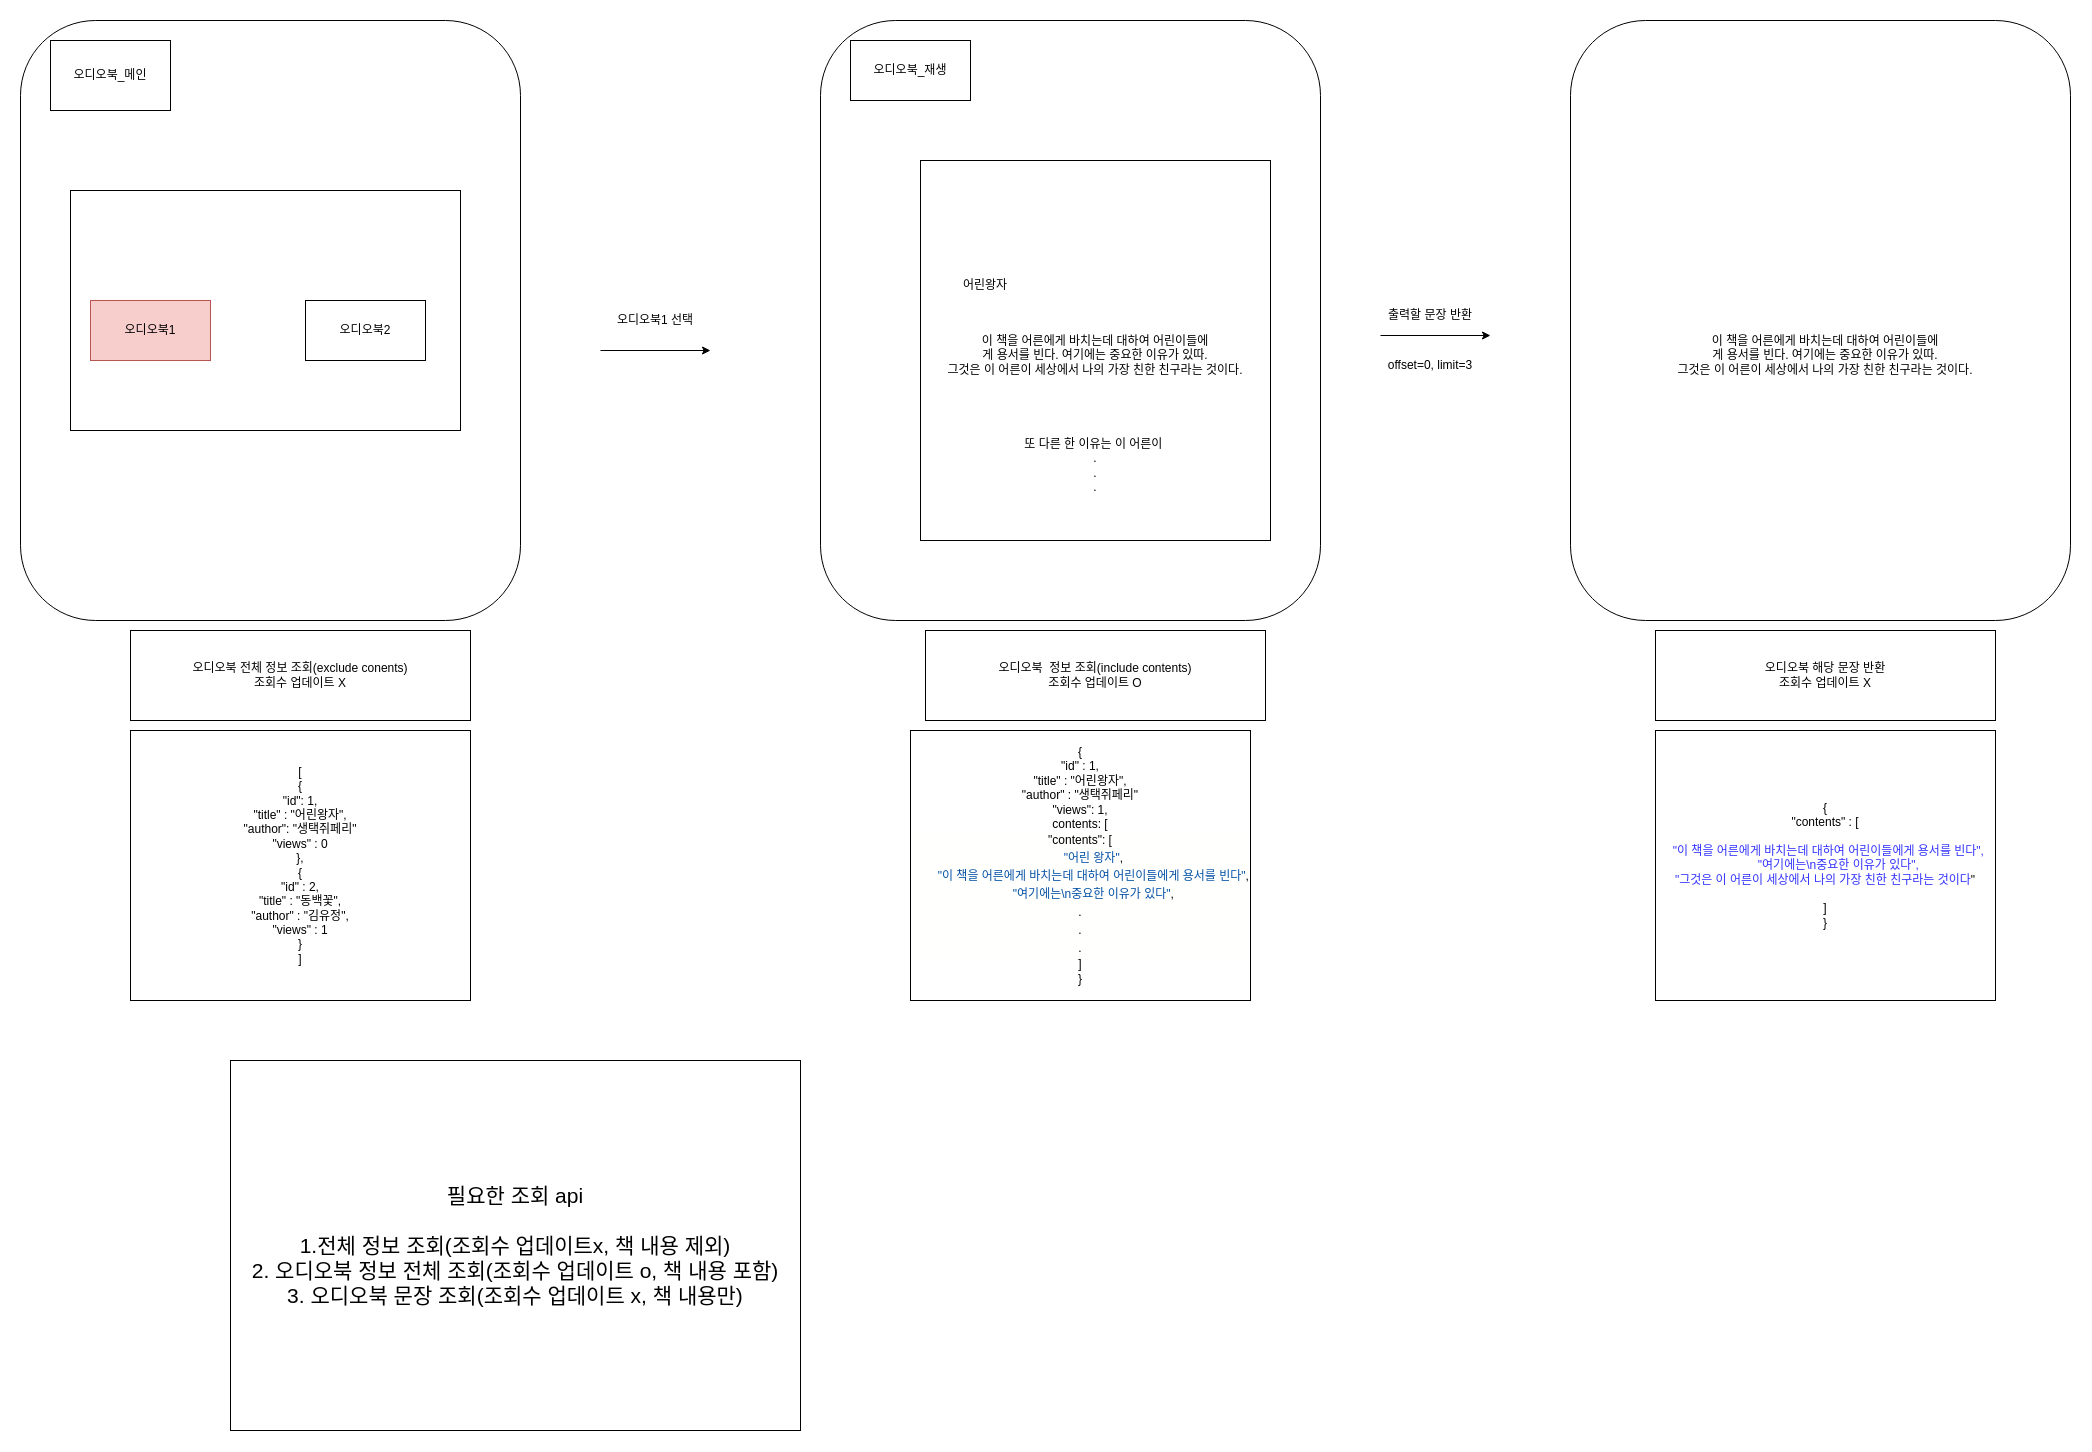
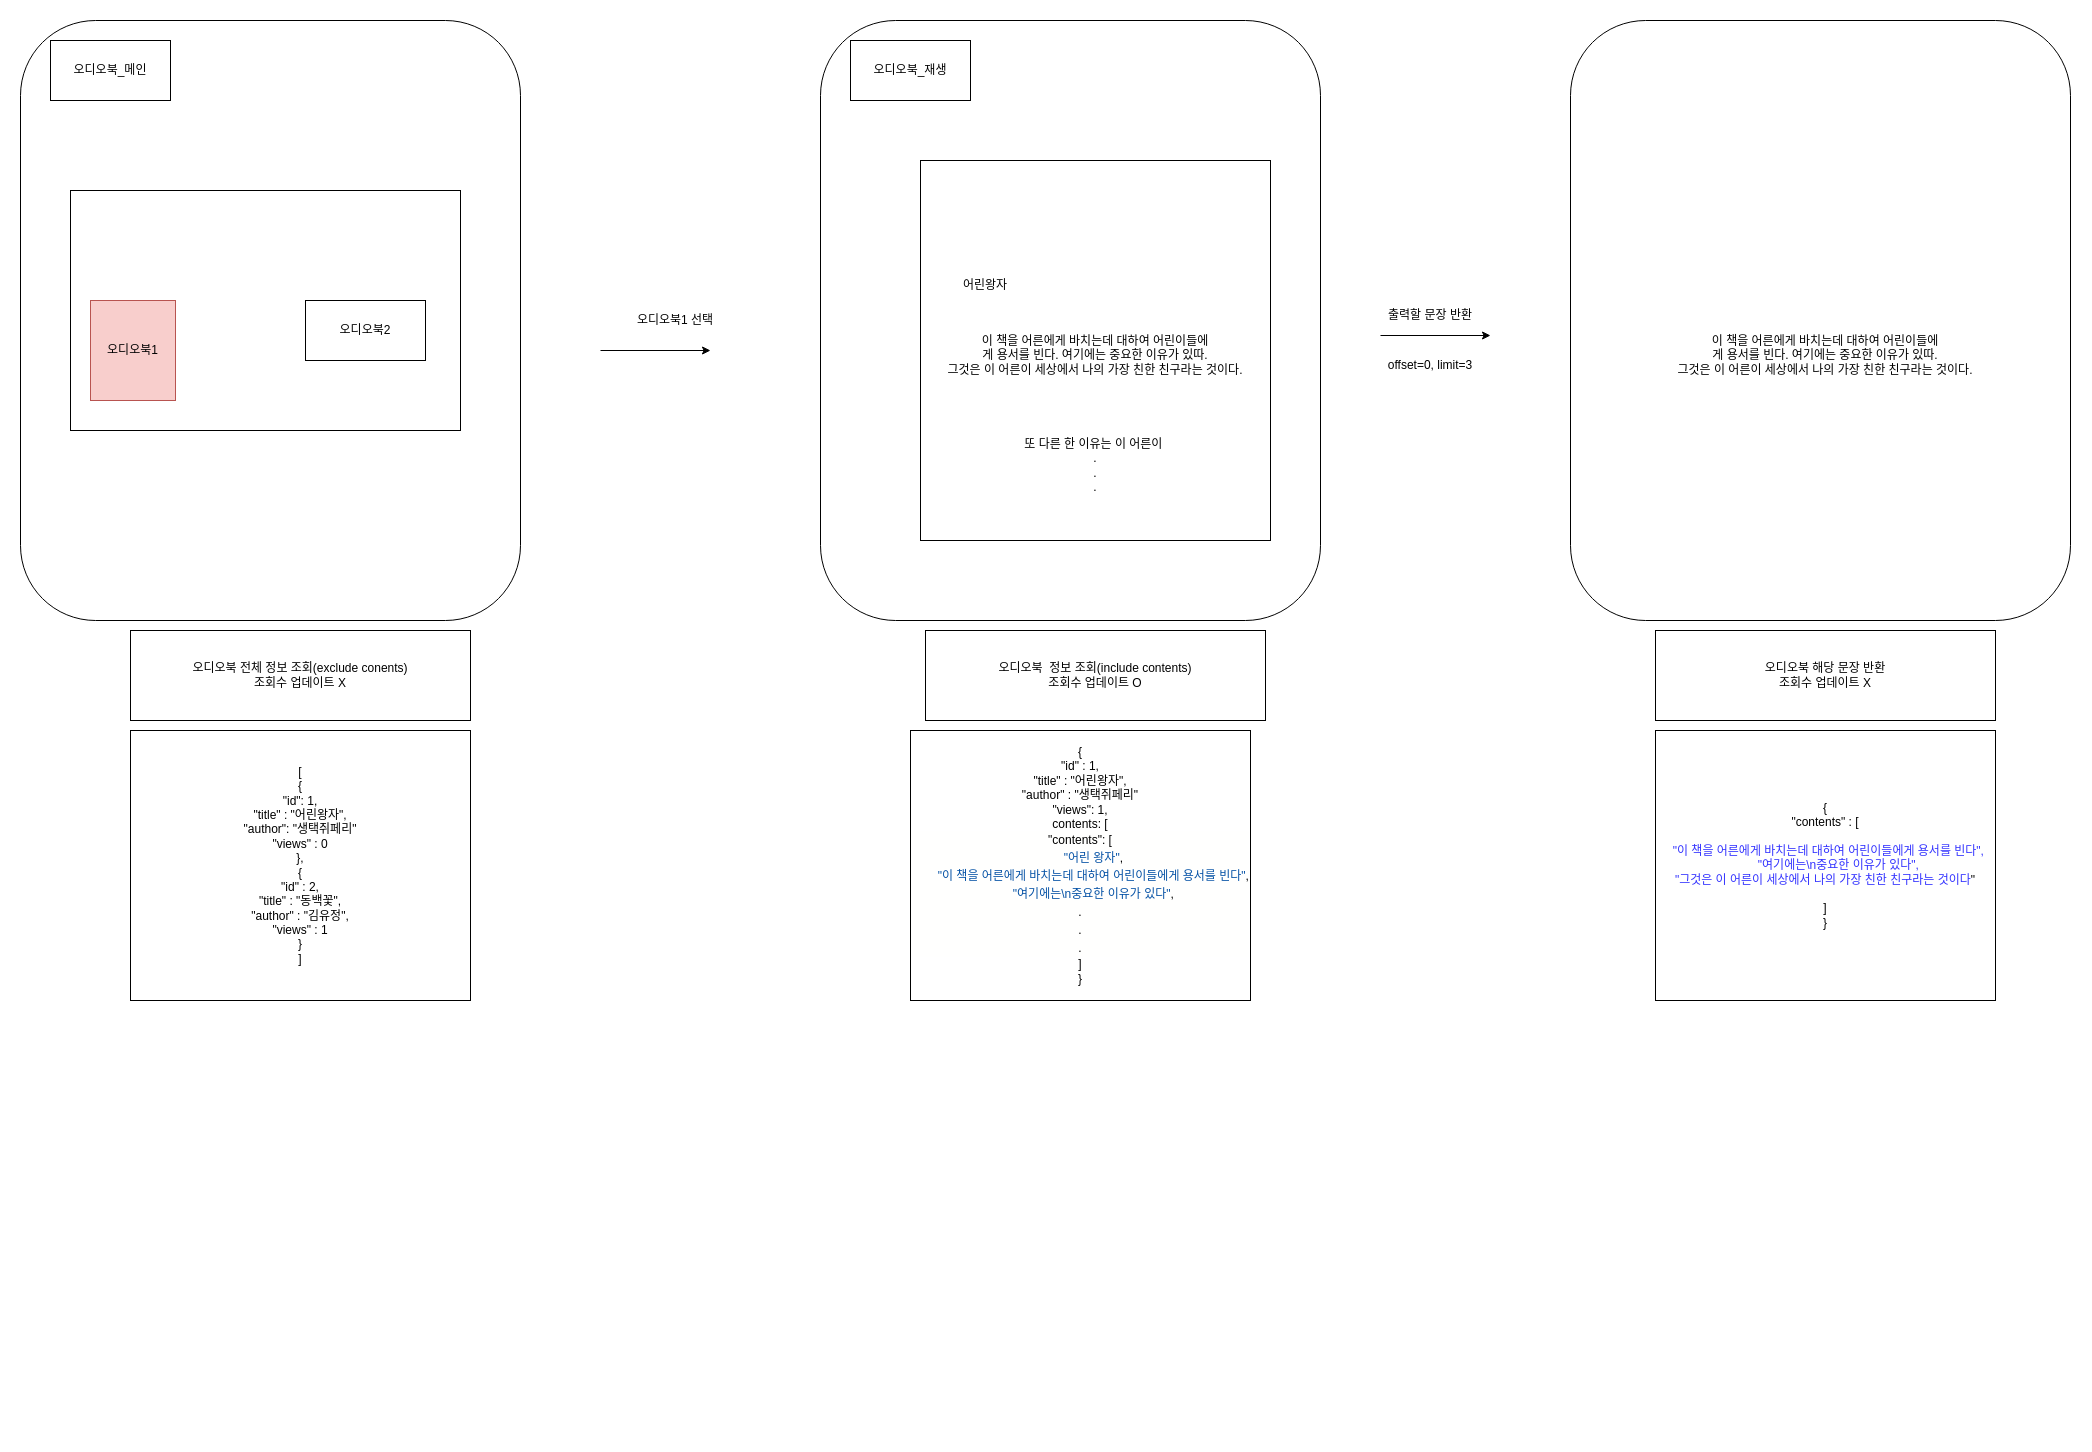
- <mxCell id="5" value="오디오북_메인" style="rounded=0;whiteSpace=wrap;html=1;" parent="1" vertex="1"><mxGeometry x="50" y="40" width="120" height="70" as="geometry" /></mxCell>
+ <mxCell id="5" value="오디오북_메인" style="rounded=0;whiteSpace=wrap;html=1;" parent="1" vertex="1"><mxGeometry x="50" y="40" width="120" height="60" as="geometry" /></mxCell>
- <mxCell id="12" value="오디오북1 선택" style="text;html=1;strokeColor=none;fillColor=none;align=center;verticalAlign=middle;whiteSpace=wrap;rounded=0;" parent="1" vertex="1"><mxGeometry x="610" y="305" width="90" height="30" as="geometry" /></mxCell>
+ <mxCell id="12" value="오디오북1 선택" style="text;html=1;strokeColor=none;fillColor=none;align=center;verticalAlign=middle;whiteSpace=wrap;rounded=0;" parent="1" vertex="1"><mxGeometry x="630" y="305" width="90" height="30" as="geometry" /></mxCell>
- <mxCell id="6" value="오디오북1" style="rounded=0;whiteSpace=wrap;html=1;fillColor=#f8cecc;strokeColor=#b85450;" parent="1" vertex="1"><mxGeometry x="90" y="300" width="120" height="60" as="geometry" /></mxCell>
+ <mxCell id="6" value="오디오북1" style="rounded=0;whiteSpace=wrap;html=1;fillColor=#f8cecc;strokeColor=#b85450;" parent="1" vertex="1"><mxGeometry x="90" y="300" width="85" height="100" as="geometry" /></mxCell>
- <mxCell id="27" value="&lt;font style=&quot;font-size: 21px;&quot;&gt;필요한 조회 api&lt;br&gt;&lt;br&gt;1.전체 정보 조회(조회수 업데이트x, 책 내용 제외)&lt;br&gt;2. 오디오북 정보 전체 조회(조회수 업데이트 o, 책 내용 포함)&lt;br&gt;3. 오디오북 문장 조회(조회수 업데이트 x, 책 내용만)&lt;br&gt;&lt;/font&gt;" style="rounded=0;whiteSpace=wrap;html=1;" parent="1" vertex="1"><mxGeometry x="230" y="1060" width="570" height="370" as="geometry" /></mxCell>
